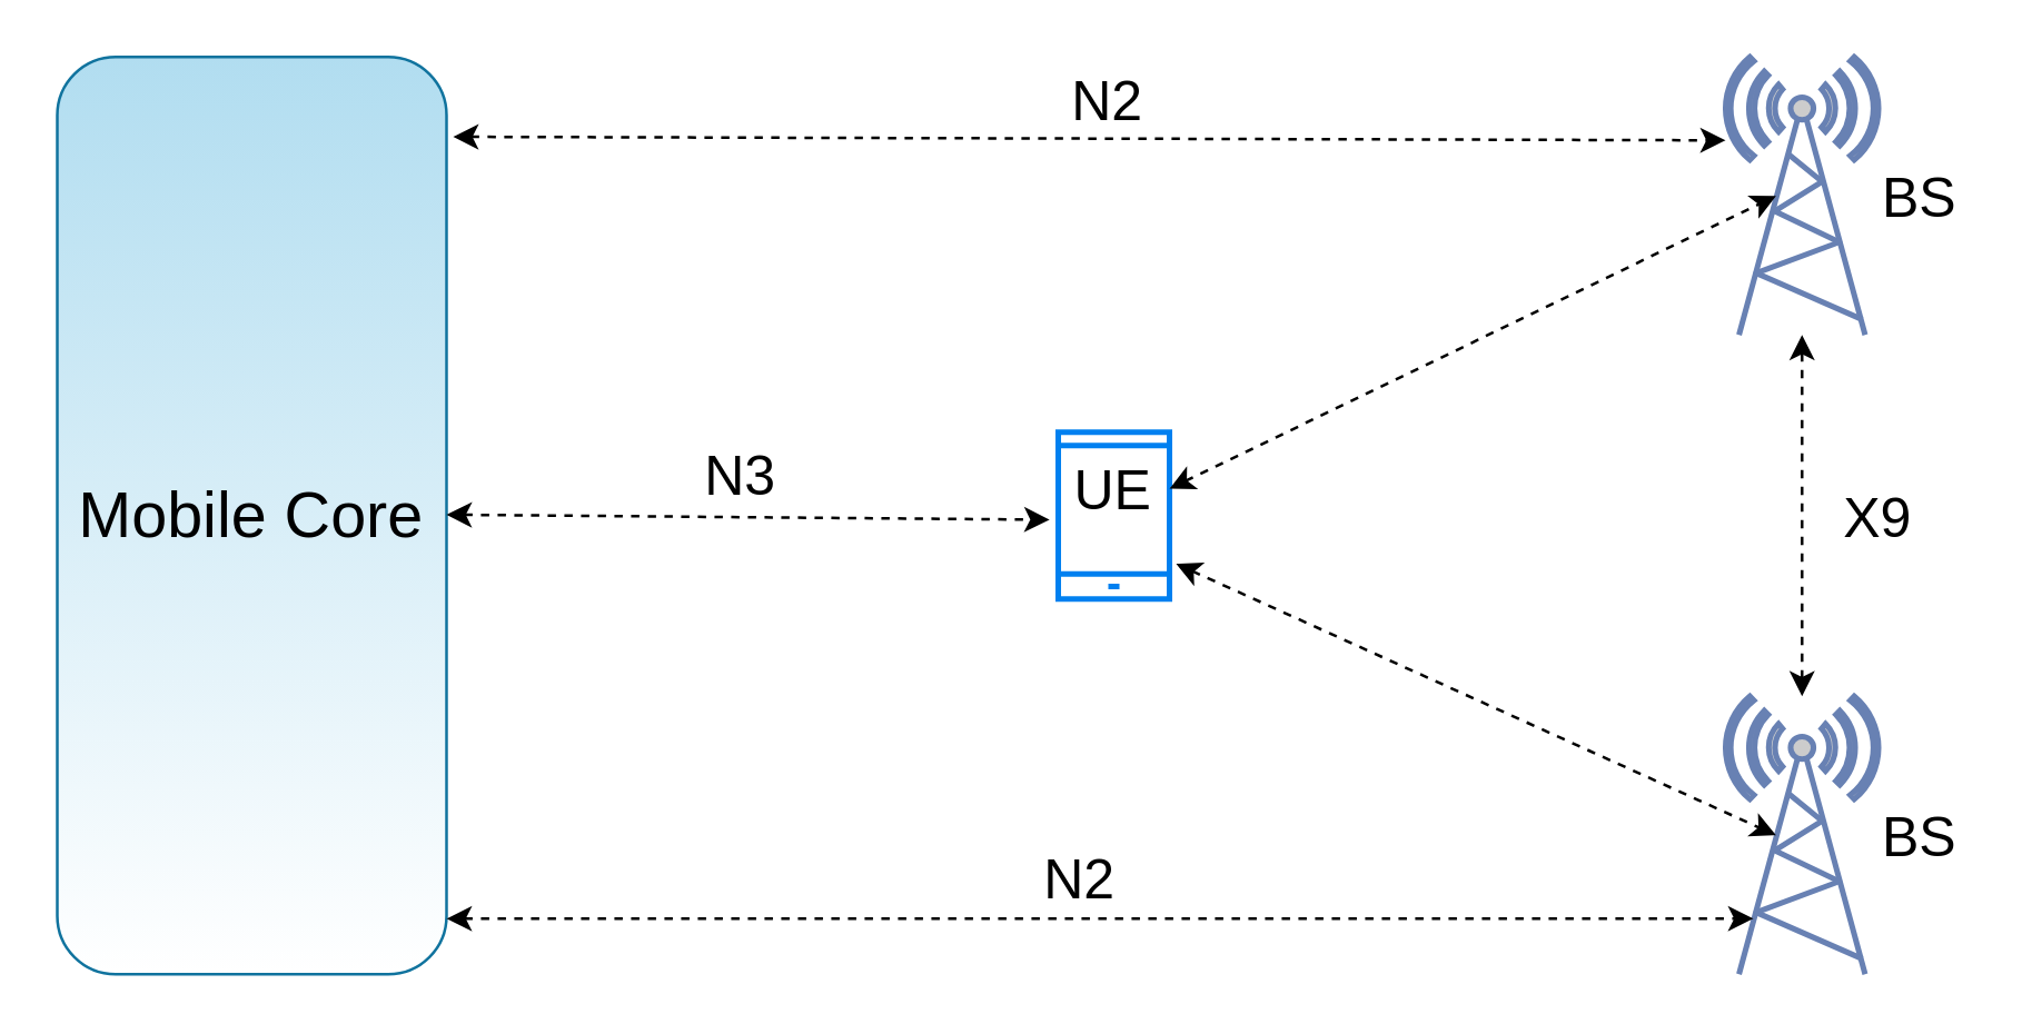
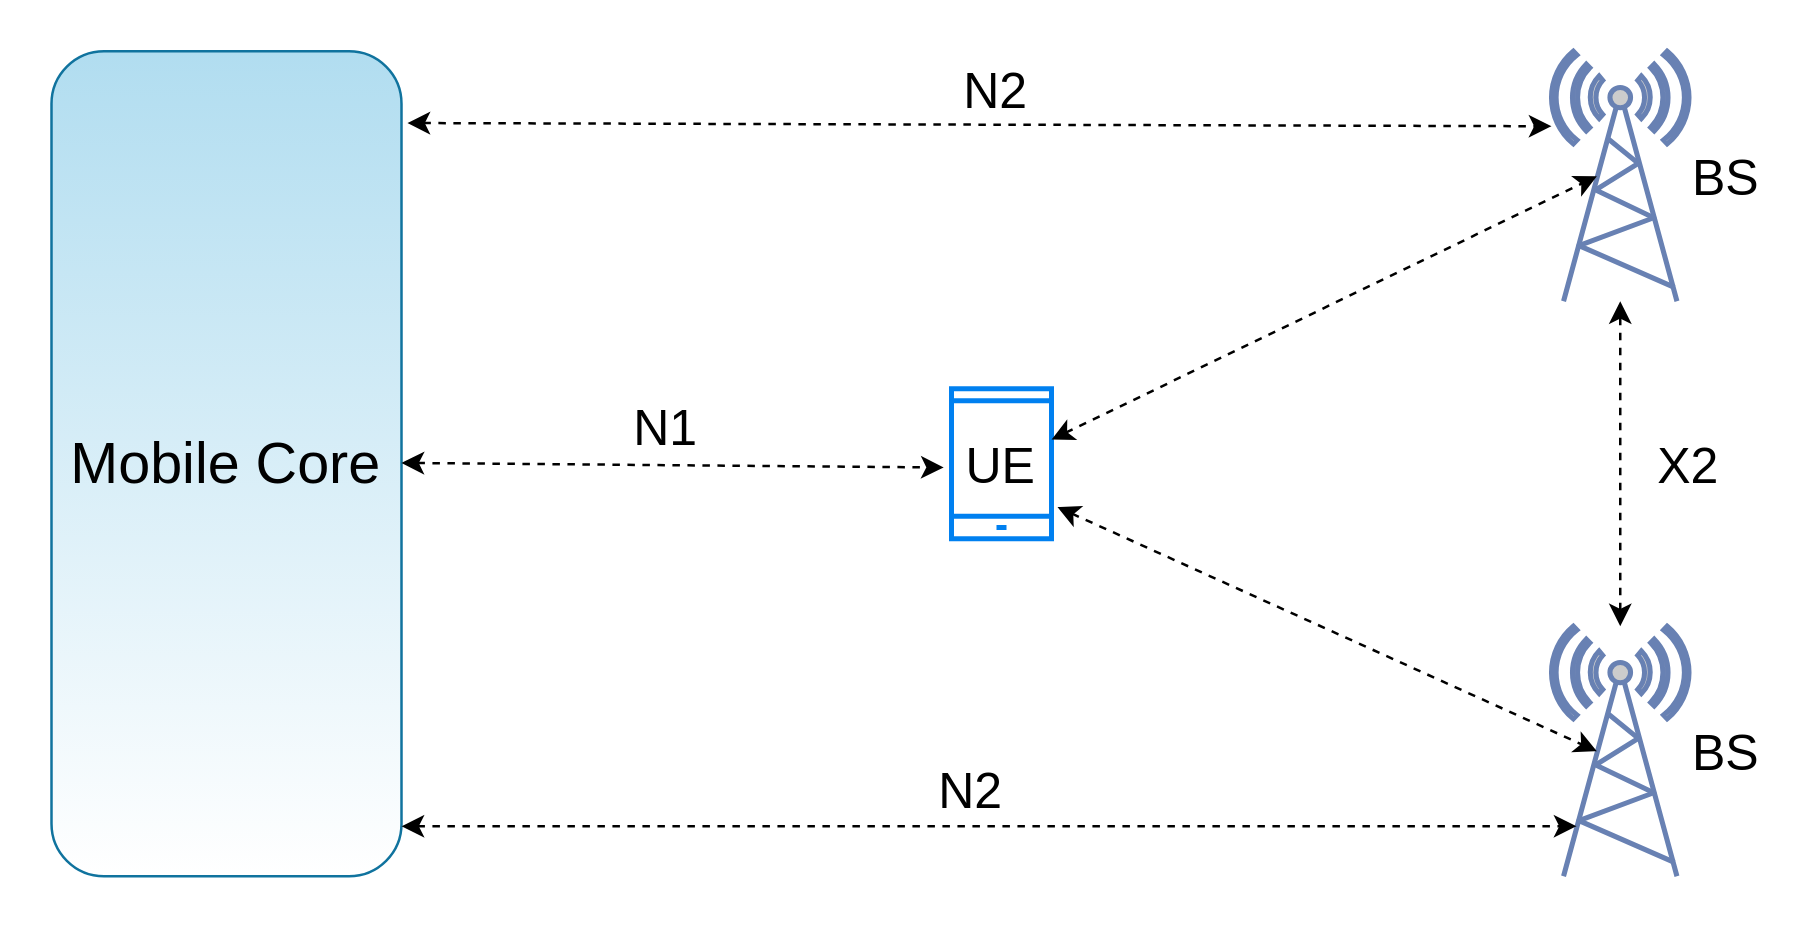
- <mxCell id="13" value="N3" style="text;html=1;strokeColor=none;fillColor=none;align=center;verticalAlign=middle;whiteSpace=wrap;rounded=0;fontSize=20;" parent="1" vertex="1"><mxGeometry x="198" y="155" width="136" height="30" as="geometry" /></mxCell>
+ <mxCell id="13" value="N1" style="text;html=1;strokeColor=none;fillColor=none;align=center;verticalAlign=middle;whiteSpace=wrap;rounded=0;fontSize=20;" parent="1" vertex="1"><mxGeometry x="198" y="155" width="136" height="30" as="geometry" /></mxCell>
- <mxCell id="17" value="UE" style="text;html=1;strokeColor=none;fillColor=none;align=center;verticalAlign=middle;whiteSpace=wrap;rounded=0;fontSize=20;" parent="1" vertex="1"><mxGeometry x="385" y="160" width="30" height="30" as="geometry" /></mxCell>
+ <mxCell id="17" value="UE" style="text;html=1;strokeColor=none;fillColor=none;align=center;verticalAlign=middle;whiteSpace=wrap;rounded=0;fontSize=20;" parent="1" vertex="1"><mxGeometry x="385" y="170" width="30" height="30" as="geometry" /></mxCell>
- <mxCell id="16" value="X9" style="text;html=1;strokeColor=none;fillColor=none;align=center;verticalAlign=middle;whiteSpace=wrap;rounded=0;fontSize=20;" parent="1" vertex="1"><mxGeometry x="660" y="170" width="30" height="30" as="geometry" /></mxCell>
+ <mxCell id="16" value="X2" style="text;html=1;strokeColor=none;fillColor=none;align=center;verticalAlign=middle;whiteSpace=wrap;rounded=0;fontSize=20;" parent="1" vertex="1"><mxGeometry x="660" y="170" width="30" height="30" as="geometry" /></mxCell>
